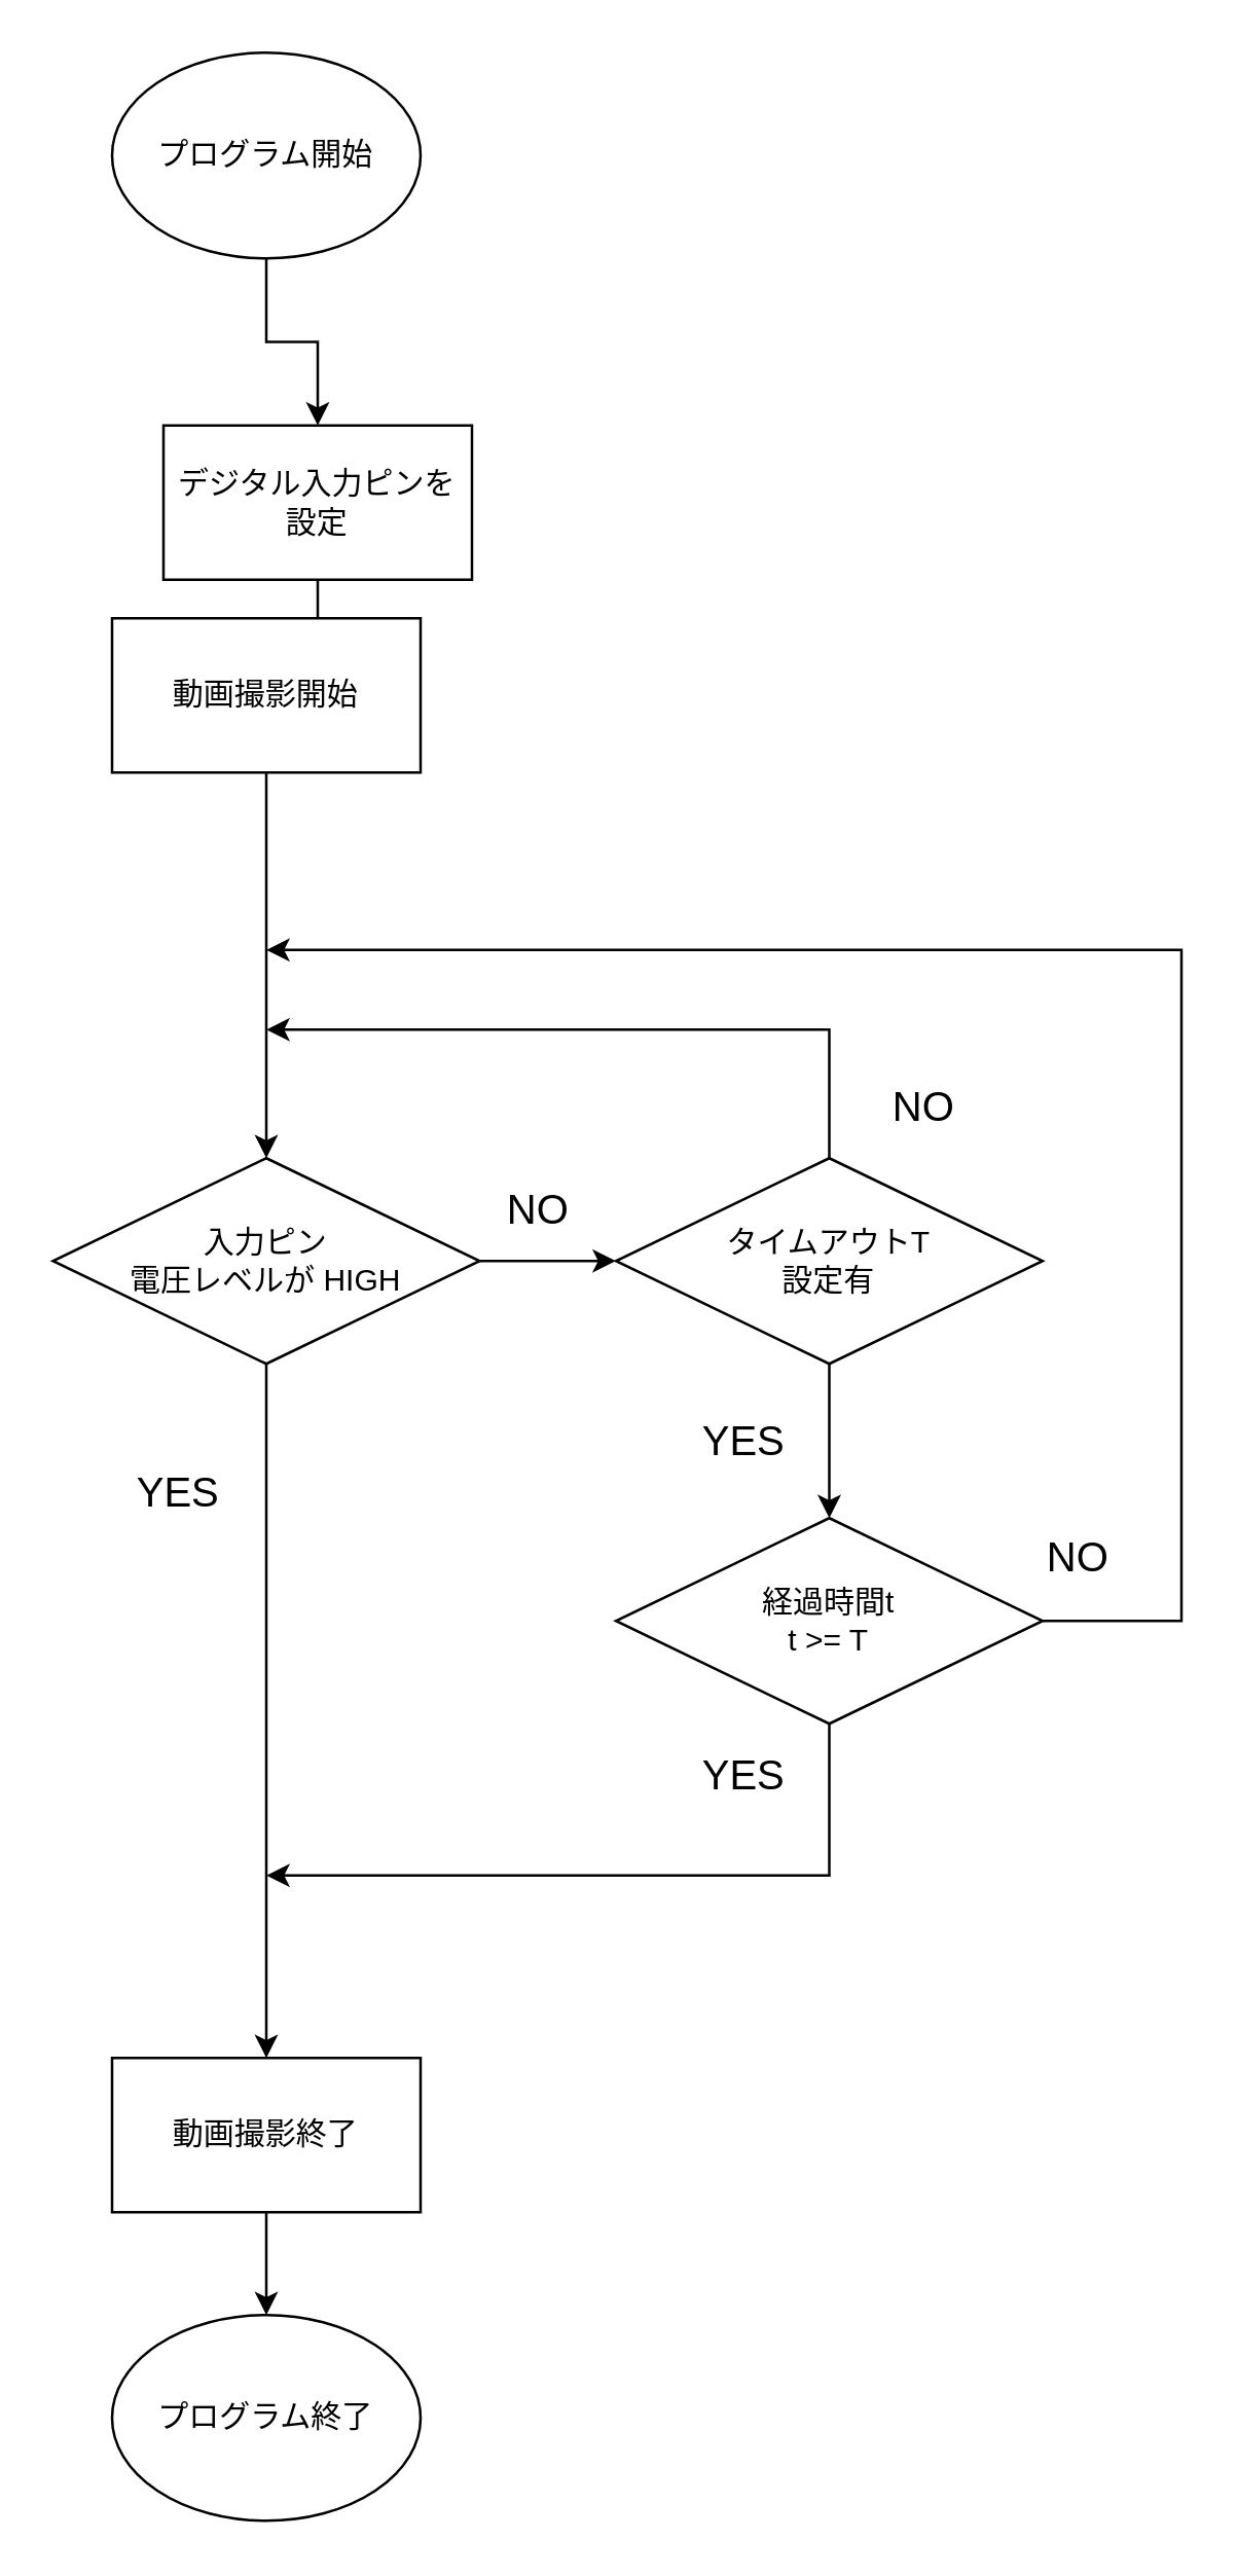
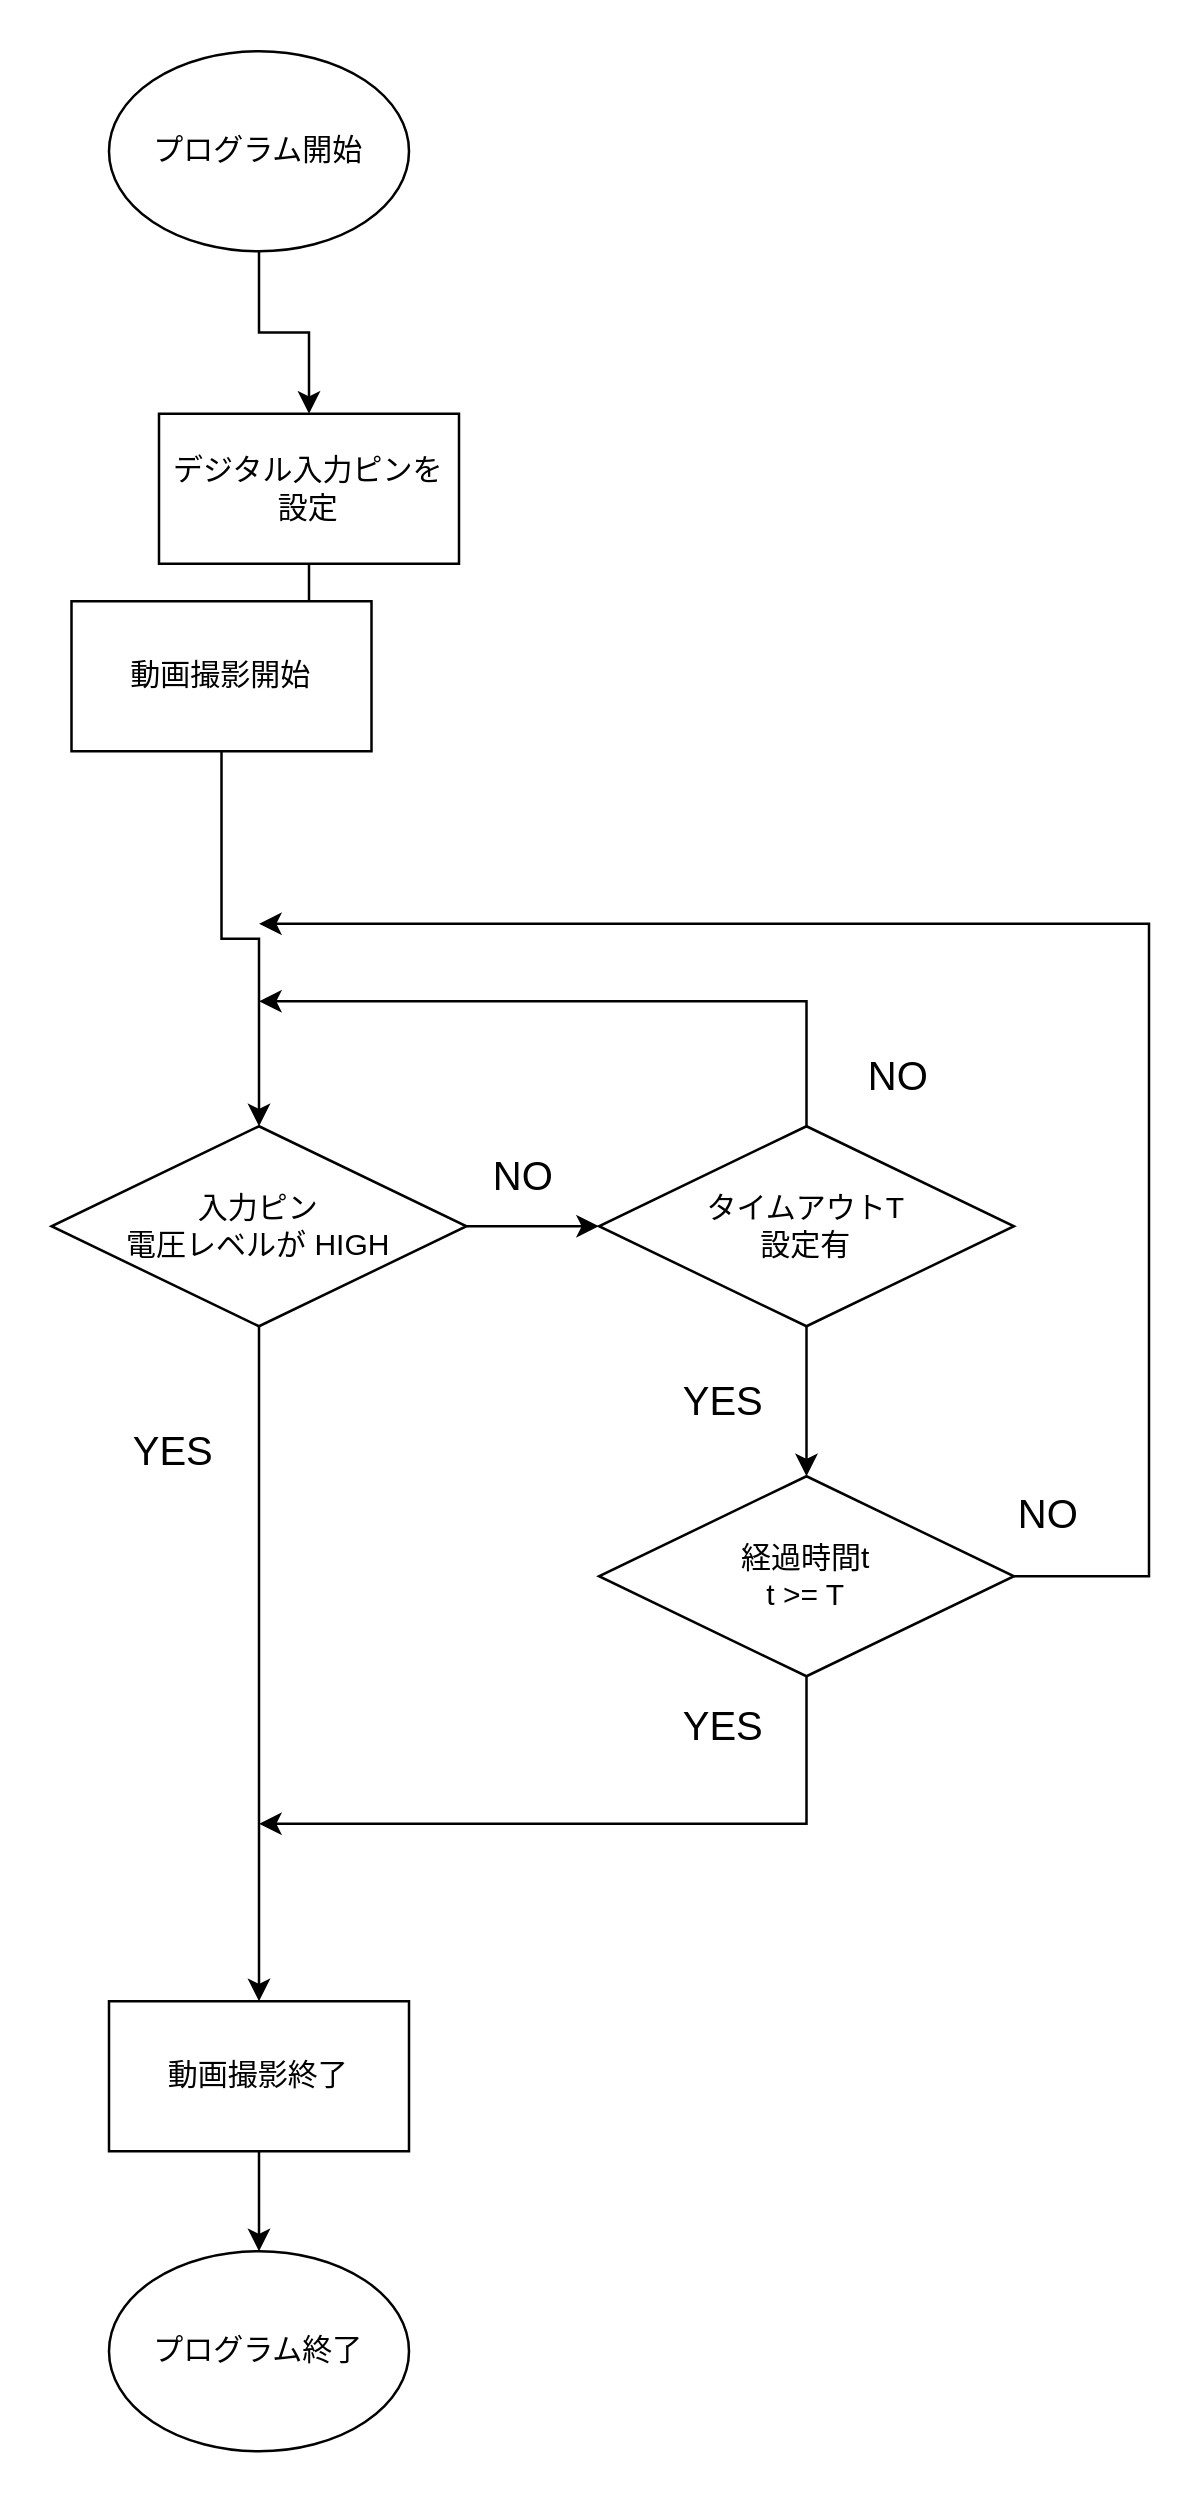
- <mxCell id="5" value="動画撮影開始" style="rounded=0;whiteSpace=wrap;html=1;" vertex="1" parent="1"><mxGeometry x="43" y="240" width="120" height="60" as="geometry" /></mxCell>
+ <mxCell id="5" value="動画撮影開始" style="rounded=0;whiteSpace=wrap;html=1;" vertex="1" parent="1"><mxGeometry x="28" y="240" width="120" height="60" as="geometry" /></mxCell>
